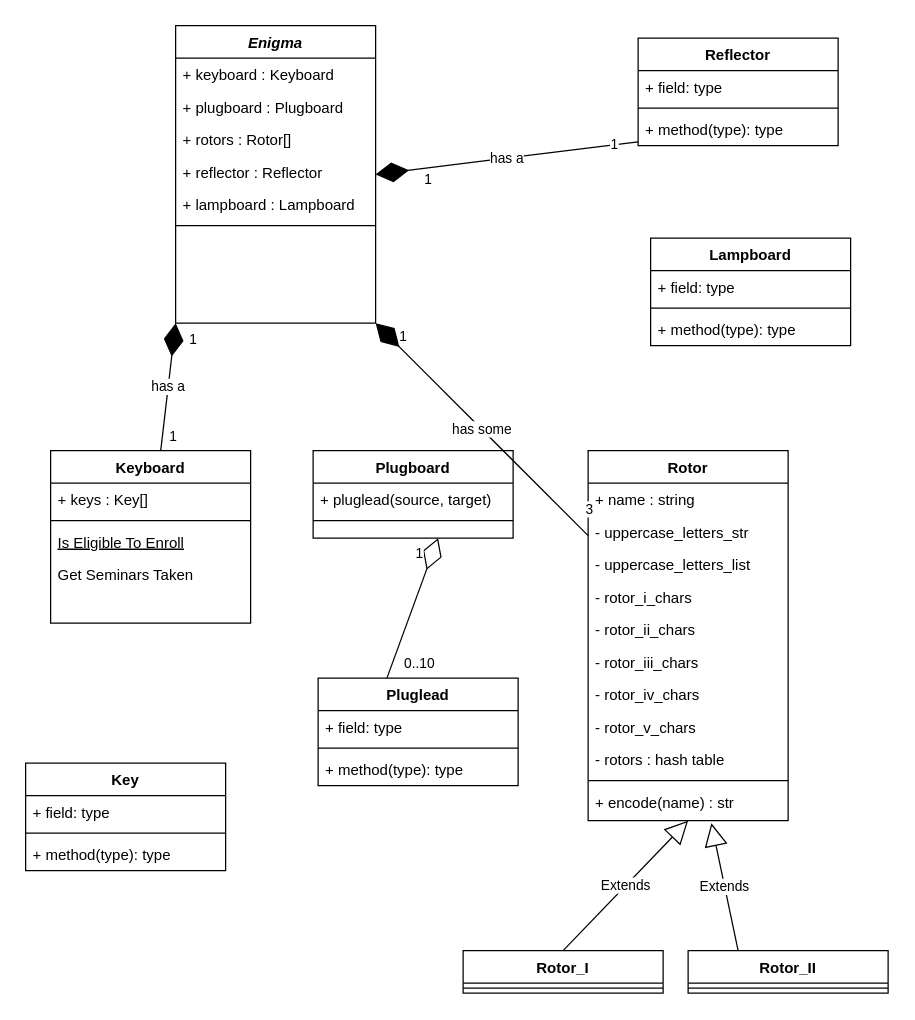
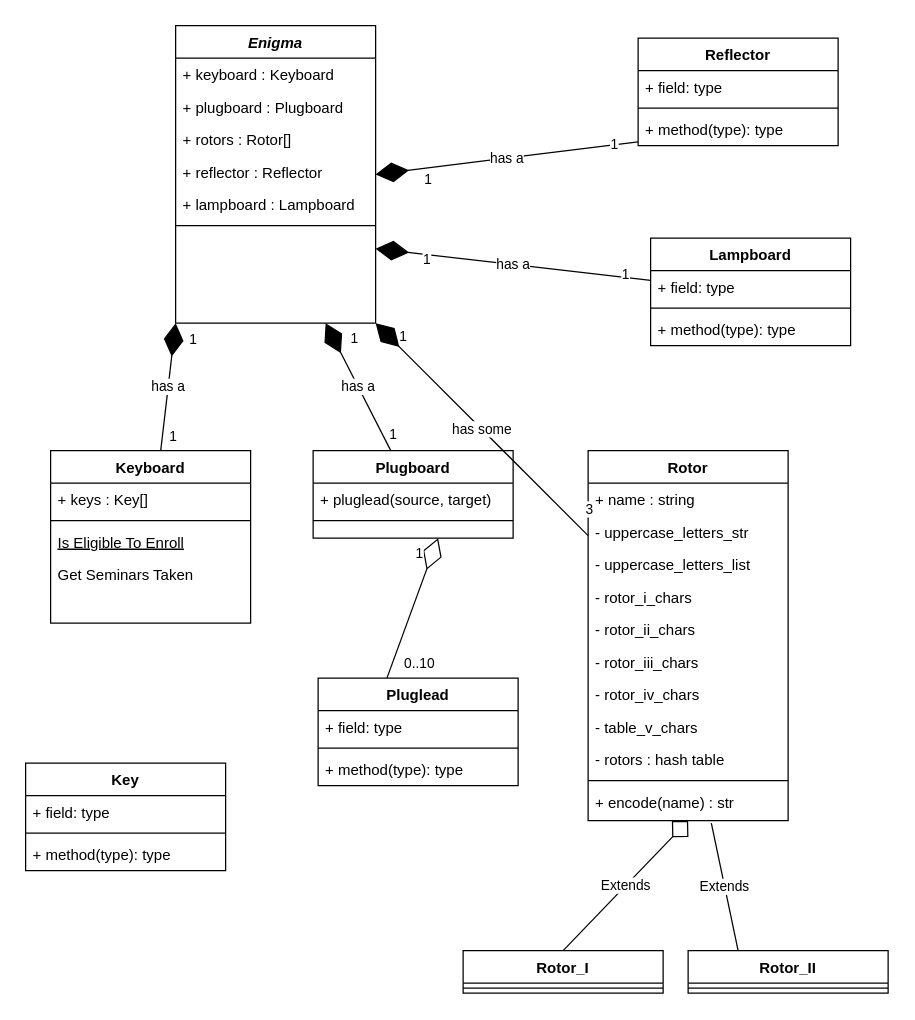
+ <mxCell id="49" value="has a" style="endArrow=diamondThin;endFill=1;endSize=24;html=1;rounded=0;entryX=1;entryY=0.75;entryDx=0;entryDy=0;" edge="1" parent="1" source="42" target="2"><mxGeometry width="160" relative="1" as="geometry"><mxPoint x="380" y="150.867" as="sourcePoint" /><mxPoint x="310" y="149" as="targetPoint" /></mxGeometry></mxCell>
+ <mxCell id="50" value="1" style="edgeLabel;html=1;align=center;verticalAlign=middle;resizable=0;points=[];" vertex="1" connectable="0" parent="49"><mxGeometry x="-0.759" y="-2" relative="1" as="geometry"><mxPoint x="6" as="offset" /></mxGeometry></mxCell>
+ <mxCell id="51" value="1" style="edgeLabel;html=1;align=center;verticalAlign=middle;resizable=0;points=[];" vertex="1" connectable="0" parent="49"><mxGeometry x="0.842" y="6" relative="1" as="geometry"><mxPoint x="24" as="offset" /></mxGeometry></mxCell>
+ <mxCell id="20" value="has a" style="endArrow=diamondThin;endFill=1;endSize=24;html=1;rounded=0;entryX=0.75;entryY=1;entryDx=0;entryDy=0;" edge="1" parent="1" source="14" target="2"><mxGeometry width="160" relative="1" as="geometry"><mxPoint x="370" y="350" as="sourcePoint" /><mxPoint x="236.08" y="268" as="targetPoint" /></mxGeometry></mxCell>
+ <mxCell id="21" value="1" style="edgeLabel;html=1;align=center;verticalAlign=middle;resizable=0;points=[];" vertex="1" connectable="0" parent="20"><mxGeometry x="-0.759" y="-2" relative="1" as="geometry"><mxPoint x="6" as="offset" /></mxGeometry></mxCell>
+ <mxCell id="22" value="1" style="edgeLabel;html=1;align=center;verticalAlign=middle;resizable=0;points=[];" vertex="1" connectable="0" parent="20"><mxGeometry x="0.842" y="6" relative="1" as="geometry"><mxPoint x="24" as="offset" /></mxGeometry></mxCell>
- <mxCell id="31" value="- rotor_v_chars" style="text;align=left;verticalAlign=top;spacingLeft=4;spacingRight=4;overflow=hidden;rotatable=0;points=[[0,0.5],[1,0.5]];portConstraint=eastwest;rounded=0;shadow=0;html=0;" vertex="1" parent="23"><mxGeometry y="208" width="160" height="26" as="geometry" /></mxCell>
+ <mxCell id="31" value="- table_v_chars" style="text;align=left;verticalAlign=top;spacingLeft=4;spacingRight=4;overflow=hidden;rotatable=0;points=[[0,0.5],[1,0.5]];portConstraint=eastwest;rounded=0;shadow=0;html=0;" vertex="1" parent="23"><mxGeometry y="208" width="160" height="26" as="geometry" /></mxCell>
- <mxCell id="65" value="Extends" style="endArrow=block;endSize=16;endFill=0;html=1;rounded=0;entryX=0.5;entryY=1;entryDx=0;entryDy=0;exitX=0.5;exitY=0;exitDx=0;exitDy=0;" edge="1" parent="1" source="63" target="23"><mxGeometry width="160" relative="1" as="geometry"><mxPoint x="280" y="610" as="sourcePoint" /><mxPoint x="440" y="610" as="targetPoint" /></mxGeometry></mxCell>
+ <mxCell id="65" value="Extends" style="endArrow=diamond;endSize=16;endFill=0;html=1;rounded=0;entryX=0.5;entryY=1;entryDx=0;entryDy=0;exitX=0.5;exitY=0;exitDx=0;exitDy=0;" edge="1" parent="1" source="63" target="23"><mxGeometry width="160" relative="1" as="geometry"><mxPoint x="280" y="610" as="sourcePoint" /><mxPoint x="440" y="610" as="targetPoint" /></mxGeometry></mxCell>
- <mxCell id="68" value="Extends" style="endArrow=block;endSize=16;endFill=0;html=1;rounded=0;entryX=0.616;entryY=1.154;entryDx=0;entryDy=0;exitX=0.25;exitY=0;exitDx=0;exitDy=0;entryPerimeter=0;" edge="1" parent="1" source="66" target="34"><mxGeometry width="160" relative="1" as="geometry"><mxPoint x="460" y="770" as="sourcePoint" /><mxPoint x="560" y="666" as="targetPoint" /></mxGeometry></mxCell>
+ <mxCell id="68" value="Extends" style="endArrow=none;endSize=16;endFill=0;html=1;rounded=0;entryX=0.616;entryY=1.154;entryDx=0;entryDy=0;exitX=0.25;exitY=0;exitDx=0;exitDy=0;entryPerimeter=0;" edge="1" parent="1" source="66" target="34"><mxGeometry width="160" relative="1" as="geometry"><mxPoint x="460" y="770" as="sourcePoint" /><mxPoint x="560" y="666" as="targetPoint" /></mxGeometry></mxCell>
